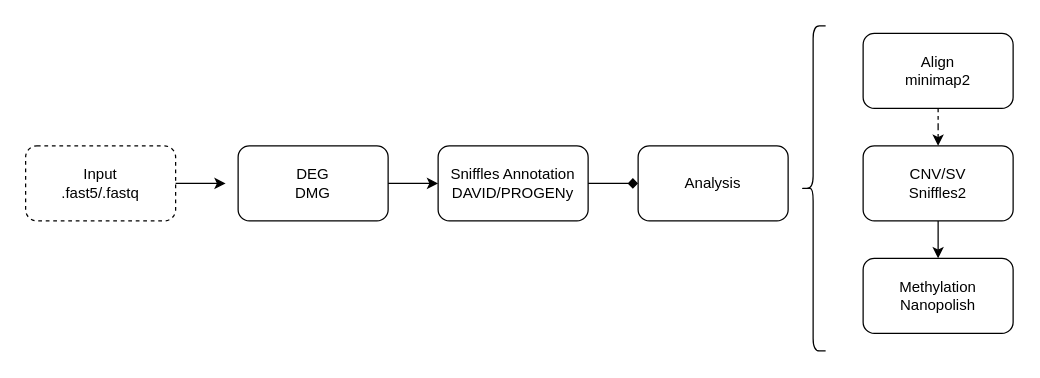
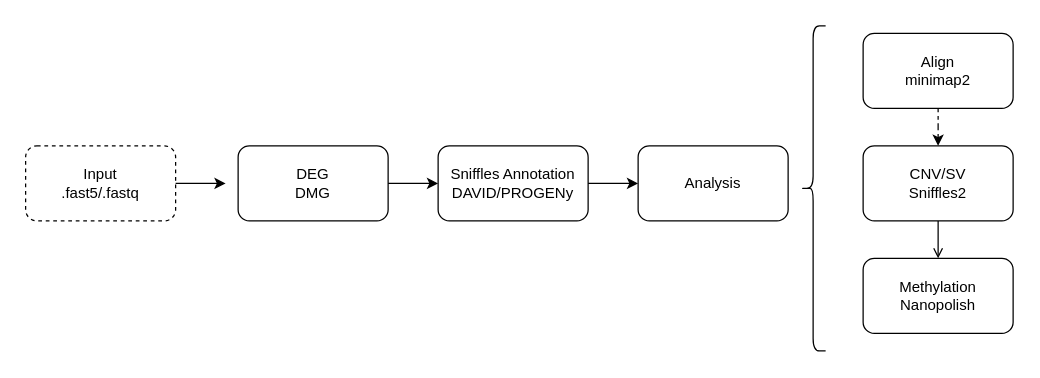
- <mxCell id="12" value="" style="edgeStyle=orthogonalEdgeStyle;orthogonalLoop=1;jettySize=auto;html=1;endArrow=diamond;" edge="1" parent="1" source="13" target="14"><mxGeometry relative="1" as="geometry" /></mxCell>
+ <mxCell id="12" value="" style="edgeStyle=orthogonalEdgeStyle;orthogonalLoop=1;jettySize=auto;html=1;" edge="1" parent="1" source="13" target="14"><mxGeometry relative="1" as="geometry" /></mxCell>
- <mxCell id="7" value="" style="edgeStyle=orthogonalEdgeStyle;orthogonalLoop=1;jettySize=auto;html=1;" edge="1" parent="1" source="8" target="9"><mxGeometry relative="1" as="geometry" /></mxCell>
+ <mxCell id="7" value="" style="edgeStyle=orthogonalEdgeStyle;orthogonalLoop=1;jettySize=auto;html=1;endArrow=open;" edge="1" parent="1" source="8" target="9"><mxGeometry relative="1" as="geometry" /></mxCell>
